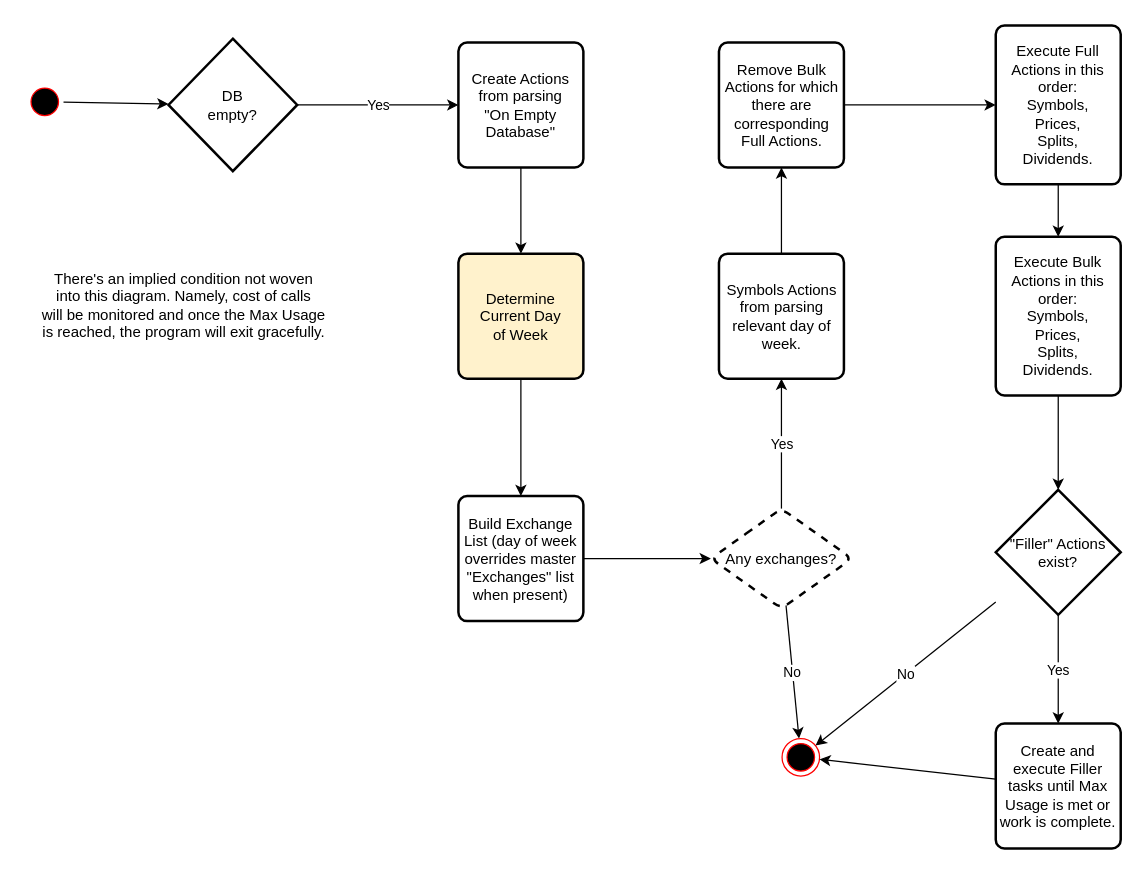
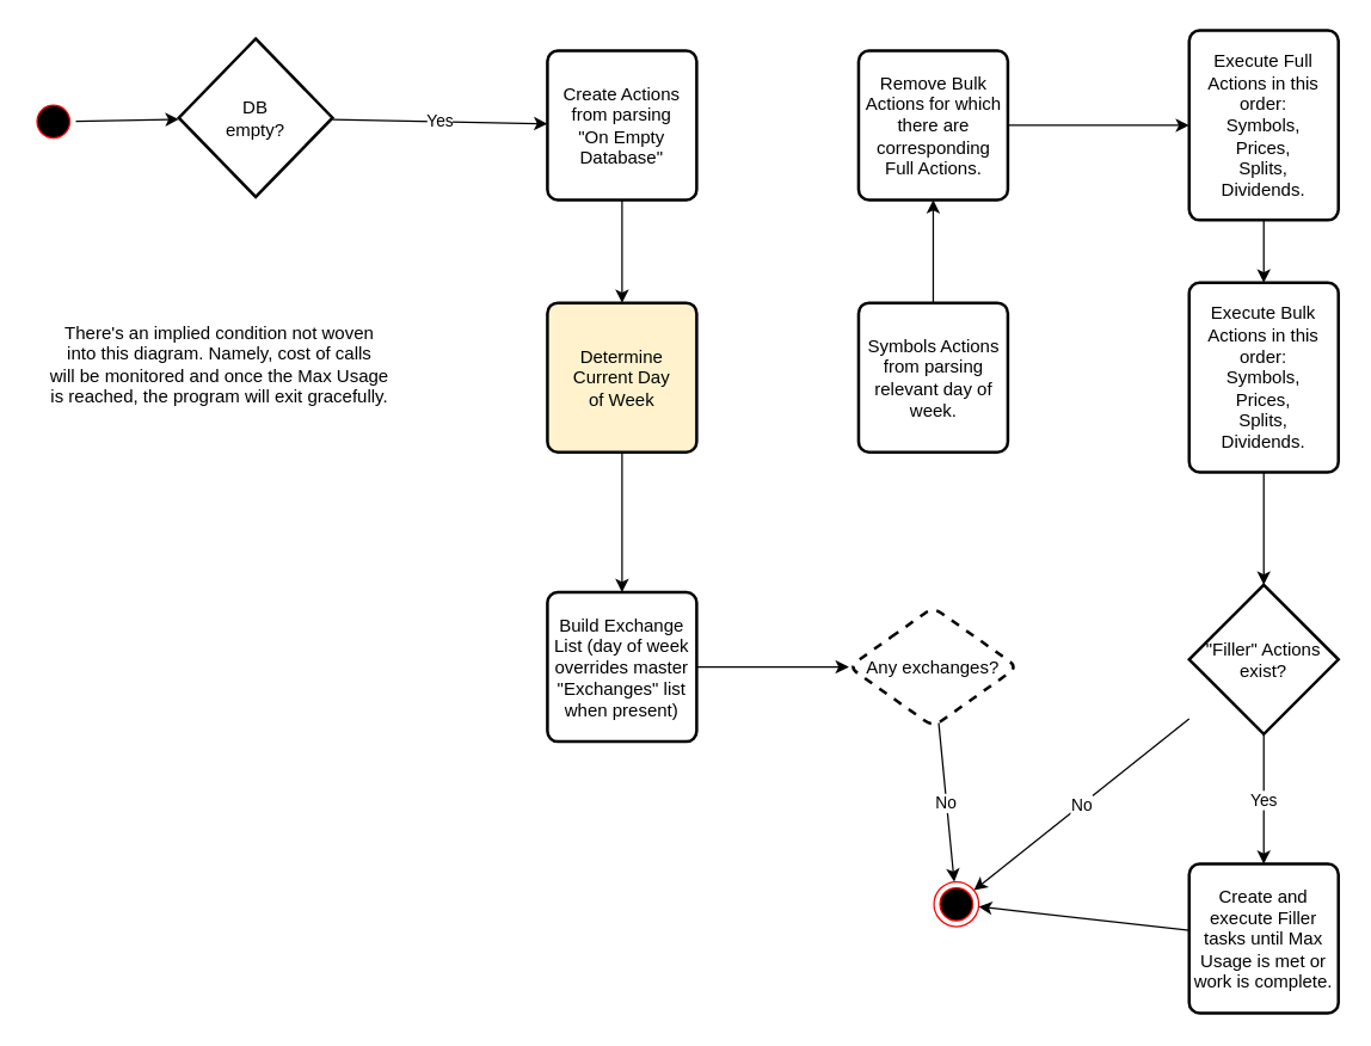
- <mxCell id="3" value="DB&lt;br&gt;empty?" style="strokeWidth=2;html=1;shape=mxgraph.flowchart.decision;whiteSpace=wrap;" parent="1" vertex="1"><mxGeometry x="134" y="30.5" width="103" height="106" as="geometry" /></mxCell>
+ <mxCell id="3" value="DB&lt;br&gt;empty?" style="strokeWidth=2;html=1;shape=mxgraph.flowchart.decision;whiteSpace=wrap;" parent="1" vertex="1"><mxGeometry x="119" y="25.5" width="103" height="106" as="geometry" /></mxCell>
- <mxCell id="11" value="Yes" style="edgeStyle=none;rounded=0;orthogonalLoop=1;jettySize=auto;html=1;" parent="1" source="12" target="15" edge="1"><mxGeometry relative="1" as="geometry" /></mxCell>
